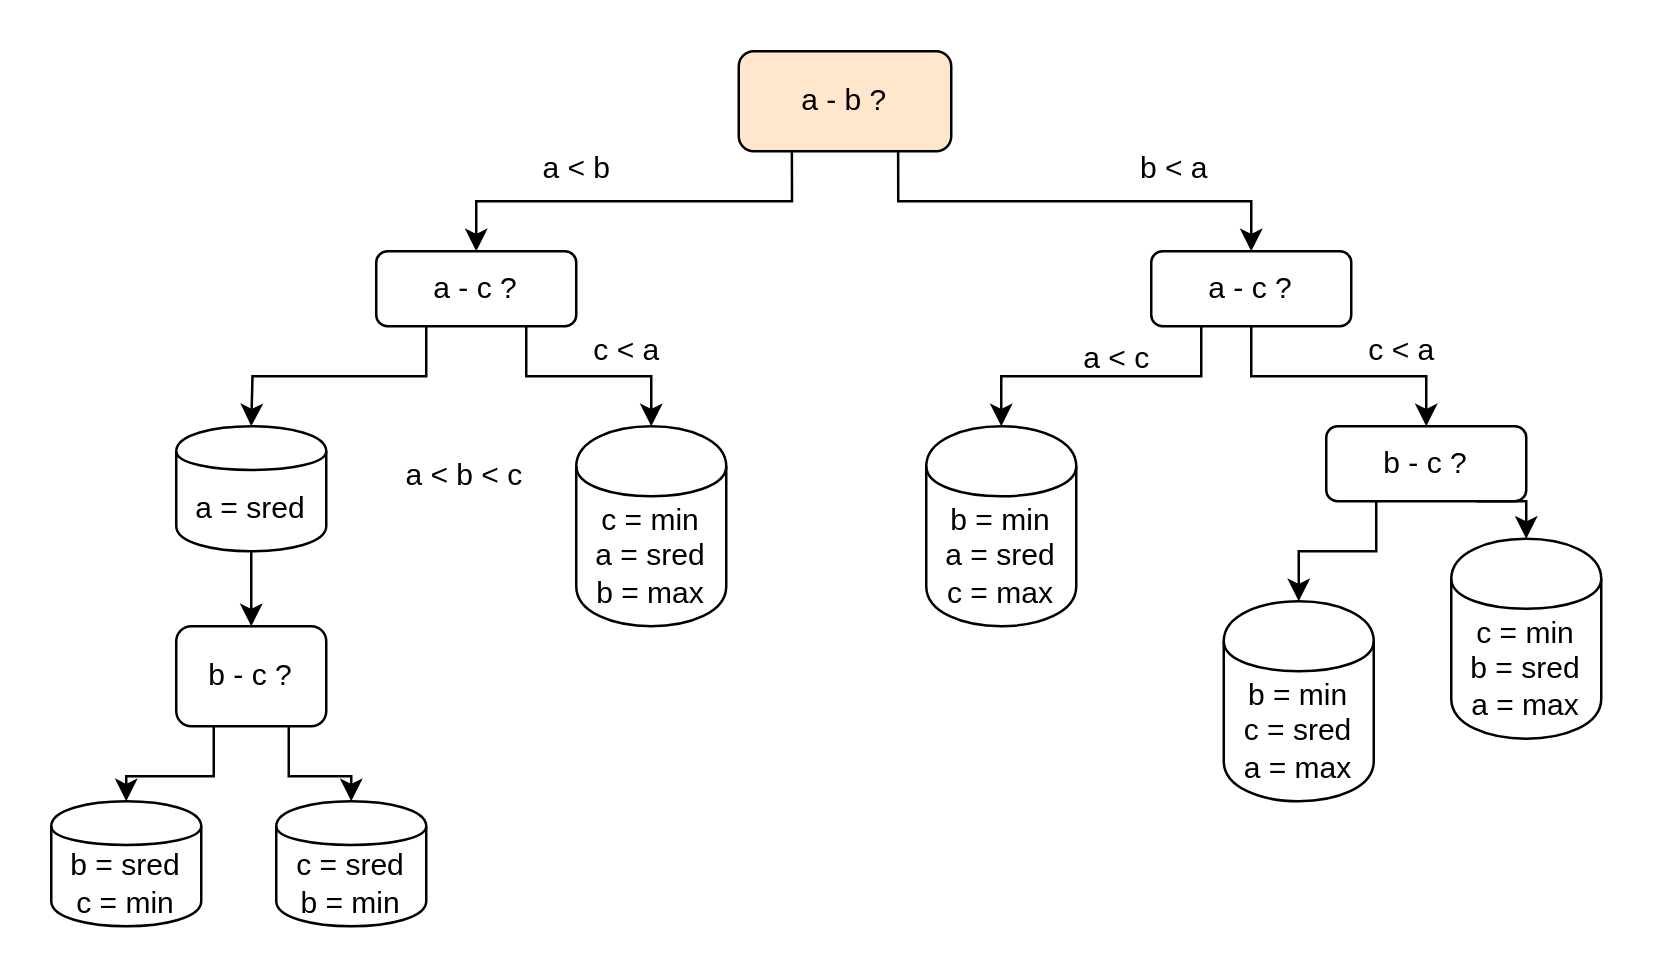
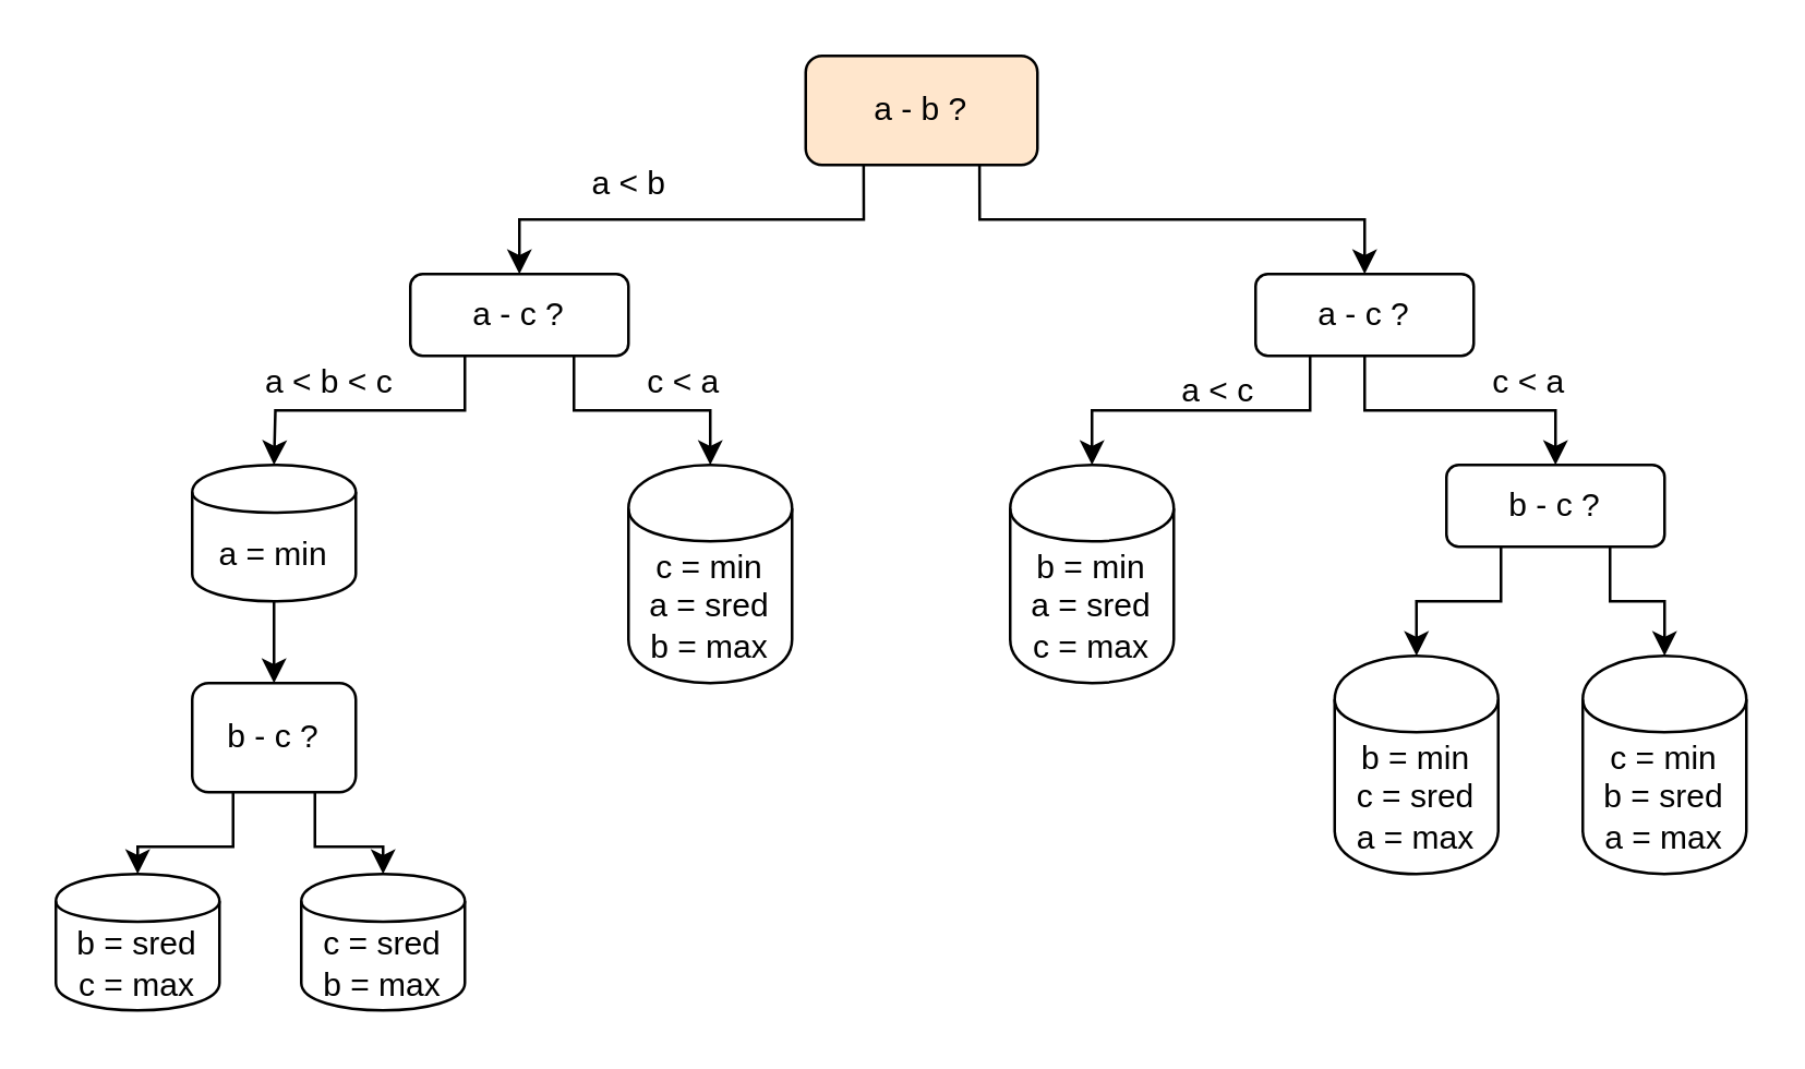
- <mxCell id="25" value="b &amp;lt; a" style="text;html=1;align=center;verticalAlign=middle;resizable=0;points=[];;autosize=1;" vertex="1" parent="1"><mxGeometry x="449" y="57" width="40" height="20" as="geometry" /></mxCell>
- <mxCell id="30" value="a &amp;lt; b &amp;lt; c" style="text;html=1;align=center;verticalAlign=middle;resizable=0;points=[];;autosize=1;" vertex="1" parent="1"><mxGeometry x="155" y="180" width="60" height="20" as="geometry" /></mxCell>
+ <mxCell id="30" value="a &amp;lt; b &amp;lt; c" style="text;html=1;align=center;verticalAlign=middle;resizable=0;points=[];;autosize=1;" vertex="1" parent="1"><mxGeometry x="90" y="130" width="60" height="20" as="geometry" /></mxCell>
- <mxCell id="18" value="a = sred" style="shape=cylinder;whiteSpace=wrap;html=1;boundedLbl=1;backgroundOutline=1;" vertex="1" parent="1"><mxGeometry x="70" y="170" width="60" height="50" as="geometry" /></mxCell>
+ <mxCell id="18" value="a = min" style="shape=cylinder;whiteSpace=wrap;html=1;boundedLbl=1;backgroundOutline=1;" vertex="1" parent="1"><mxGeometry x="70" y="170" width="60" height="50" as="geometry" /></mxCell>
- <mxCell id="24" value="c = min&lt;br&gt;&lt;div&gt;b = sred&lt;/div&gt;&lt;div&gt;a = max&lt;br&gt;&lt;/div&gt;" style="shape=cylinder;whiteSpace=wrap;html=1;boundedLbl=1;backgroundOutline=1;" vertex="1" parent="1"><mxGeometry x="580" y="215" width="60" height="80" as="geometry" /></mxCell>
+ <mxCell id="24" value="c = min&lt;br&gt;&lt;div&gt;b = sred&lt;/div&gt;&lt;div&gt;a = max&lt;br&gt;&lt;/div&gt;" style="shape=cylinder;whiteSpace=wrap;html=1;boundedLbl=1;backgroundOutline=1;" vertex="1" parent="1"><mxGeometry x="580" y="240" width="60" height="80" as="geometry" /></mxCell>
- <mxCell id="19" value="b = sred&lt;br&gt;c = min" style="shape=cylinder;whiteSpace=wrap;html=1;boundedLbl=1;backgroundOutline=1;" vertex="1" parent="1"><mxGeometry x="20" y="320" width="60" height="50" as="geometry" /></mxCell>
+ <mxCell id="19" value="b = sred&lt;br&gt;c = max" style="shape=cylinder;whiteSpace=wrap;html=1;boundedLbl=1;backgroundOutline=1;" vertex="1" parent="1"><mxGeometry x="20" y="320" width="60" height="50" as="geometry" /></mxCell>
- <mxCell id="20" value="c = sred&lt;br&gt;b = min" style="shape=cylinder;whiteSpace=wrap;html=1;boundedLbl=1;backgroundOutline=1;" vertex="1" parent="1"><mxGeometry x="110" y="320" width="60" height="50" as="geometry" /></mxCell>
+ <mxCell id="20" value="c = sred&lt;br&gt;b = max" style="shape=cylinder;whiteSpace=wrap;html=1;boundedLbl=1;backgroundOutline=1;" vertex="1" parent="1"><mxGeometry x="110" y="320" width="60" height="50" as="geometry" /></mxCell>
